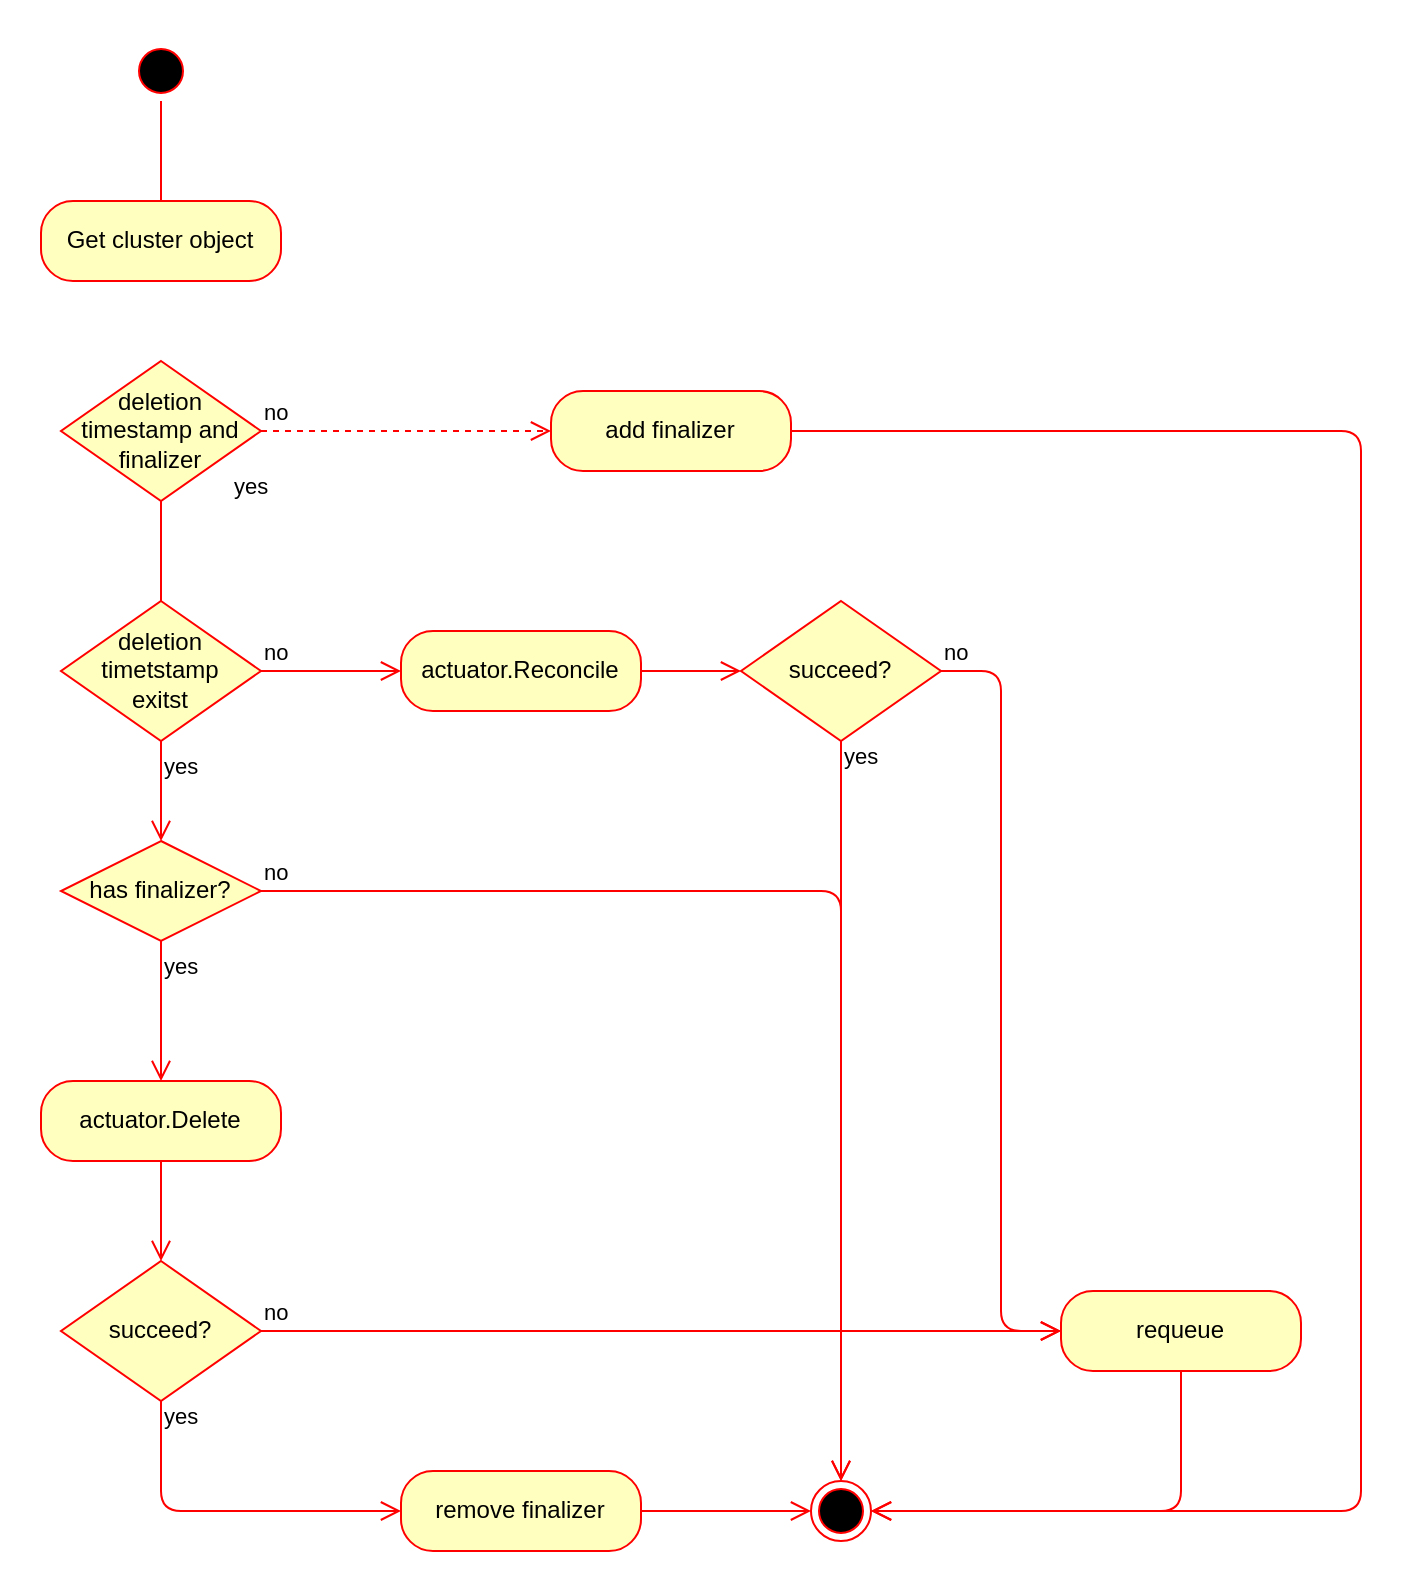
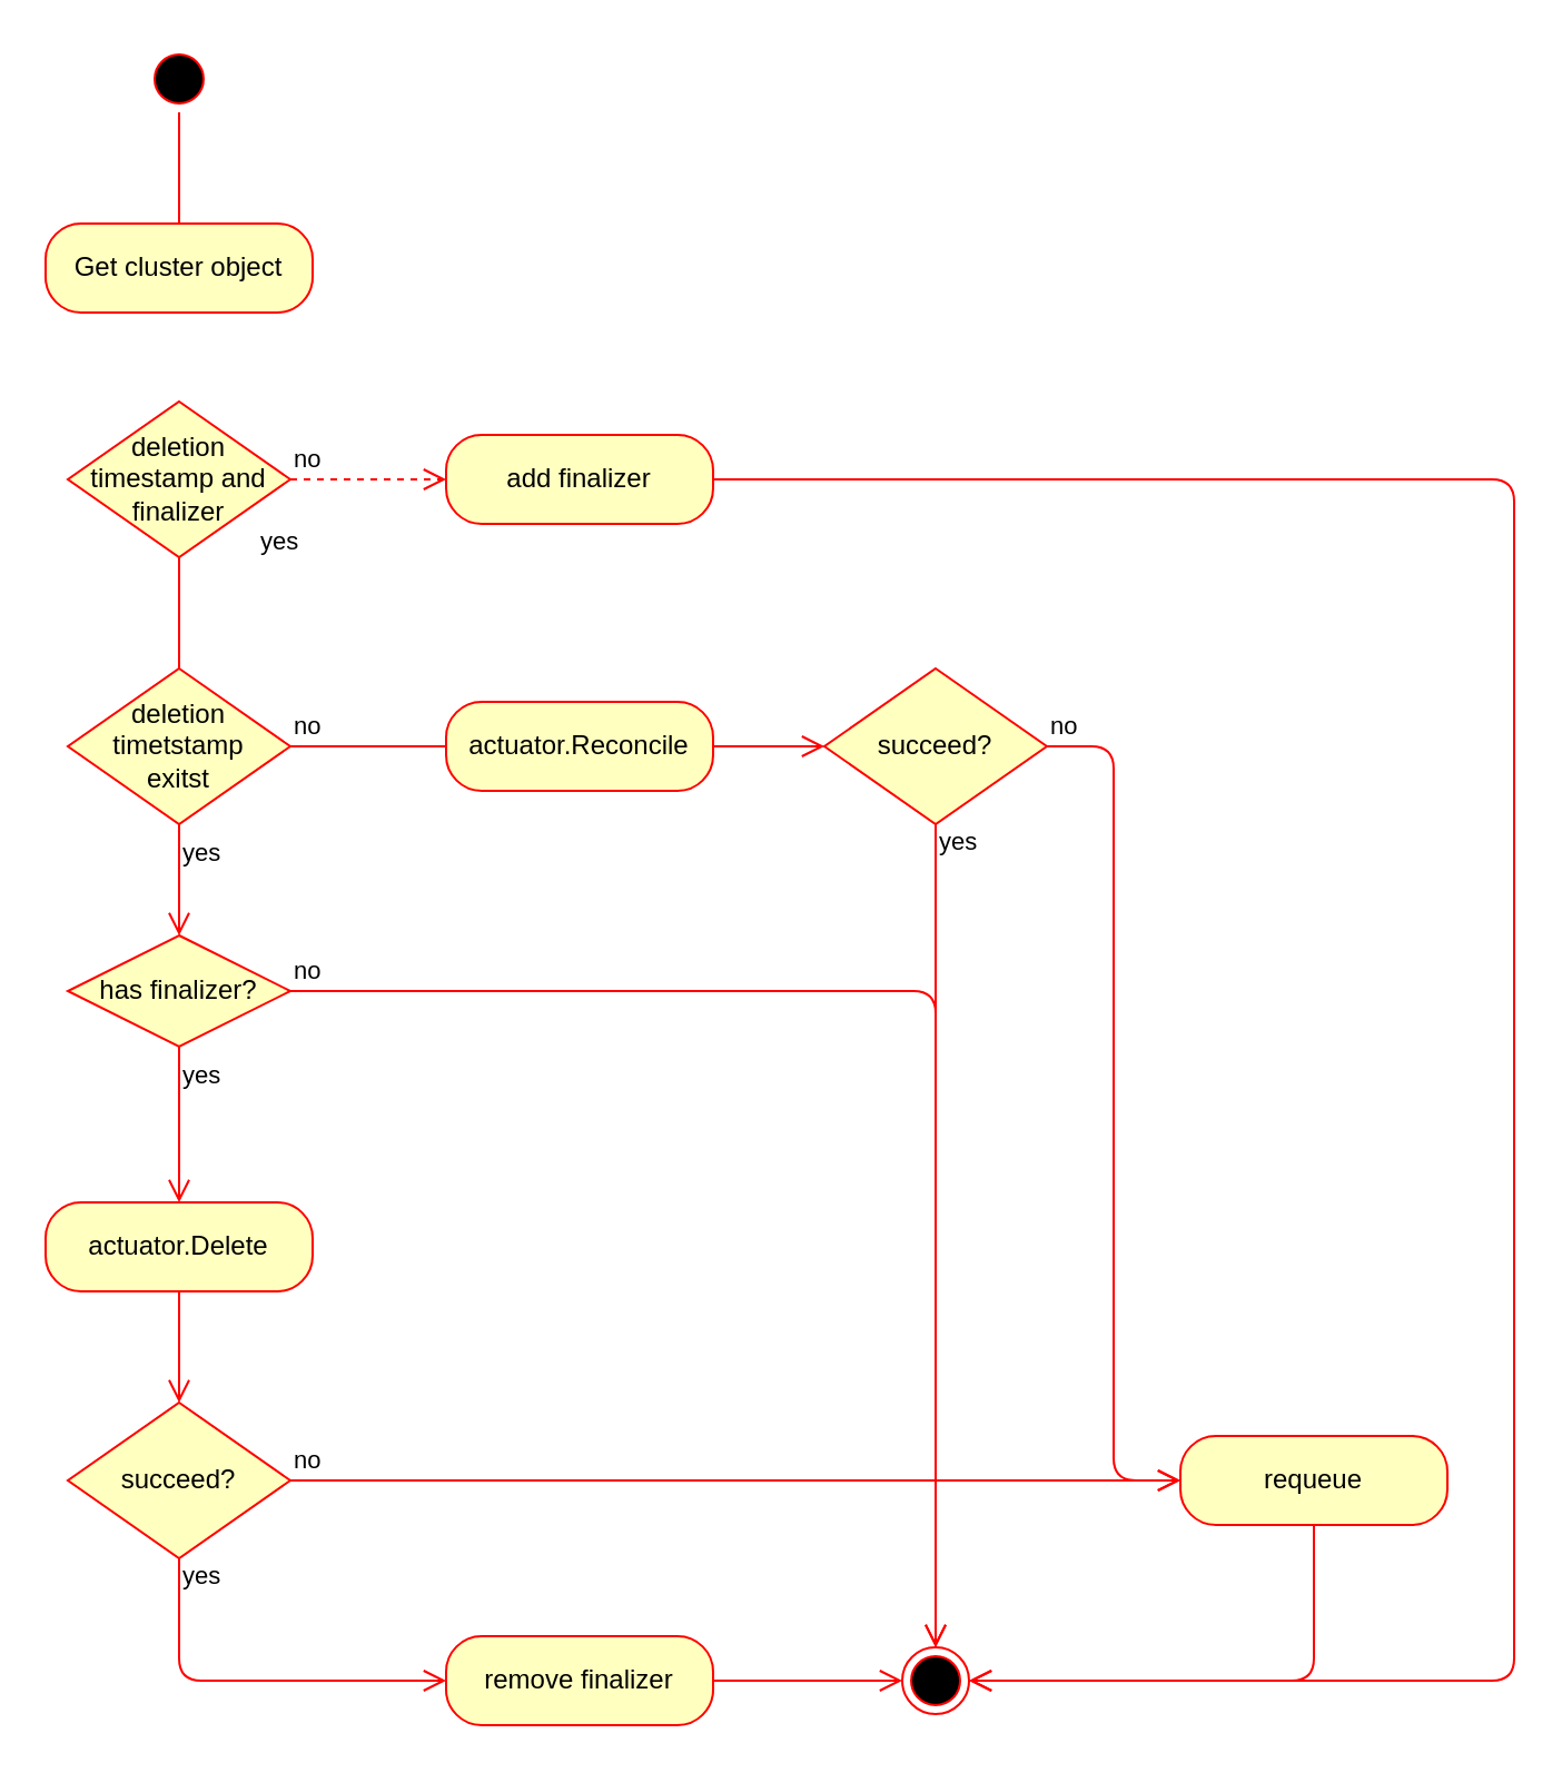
- <mxCell id="8" value="add finalizer" style="rounded=1;whiteSpace=wrap;html=1;arcSize=40;fontColor=#000000;fillColor=#ffffc0;strokeColor=#ff0000;" parent="1" vertex="1"><mxGeometry x="275" y="195" width="120" height="40" as="geometry" /></mxCell>
+ <mxCell id="8" value="add finalizer" style="rounded=1;whiteSpace=wrap;html=1;arcSize=40;fontColor=#000000;fillColor=#ffffc0;strokeColor=#ff0000;" parent="1" vertex="1"><mxGeometry x="200" y="195" width="120" height="40" as="geometry" /></mxCell>
- <mxCell id="11" value="no" style="edgeStyle=orthogonalEdgeStyle;html=1;align=left;verticalAlign=bottom;endArrow=open;endSize=8;strokeColor=#ff0000;entryX=0;entryY=0.5;entryDx=0;entryDy=0;" parent="1" source="10" target="15" edge="1"><mxGeometry x="-1" relative="1" as="geometry"><mxPoint x="190" y="335" as="targetPoint" /></mxGeometry></mxCell>
+ <mxCell id="11" value="no" style="edgeStyle=orthogonalEdgeStyle;html=1;align=left;verticalAlign=bottom;endArrow=none;endSize=8;strokeColor=#ff0000;entryX=0;entryY=0.5;entryDx=0;entryDy=0;" parent="1" source="10" target="15" edge="1"><mxGeometry x="-1" relative="1" as="geometry"><mxPoint x="190" y="335" as="targetPoint" /></mxGeometry></mxCell>
